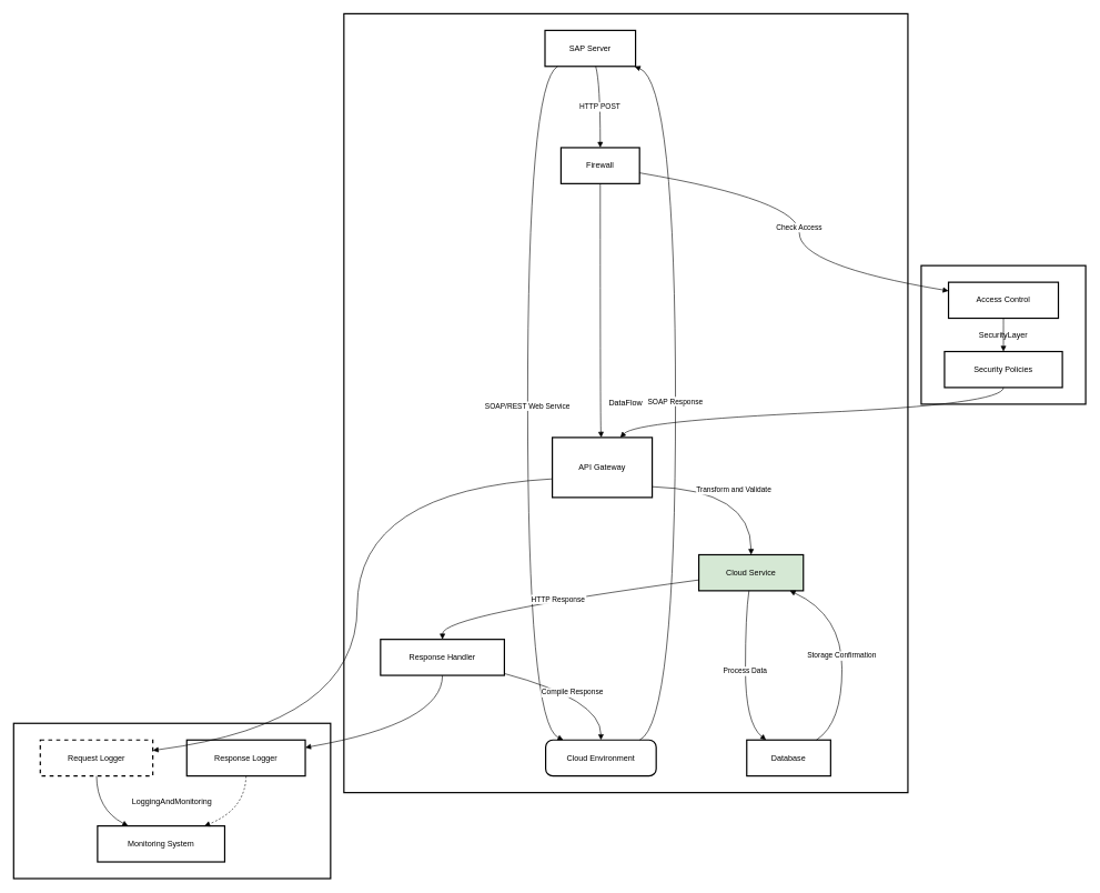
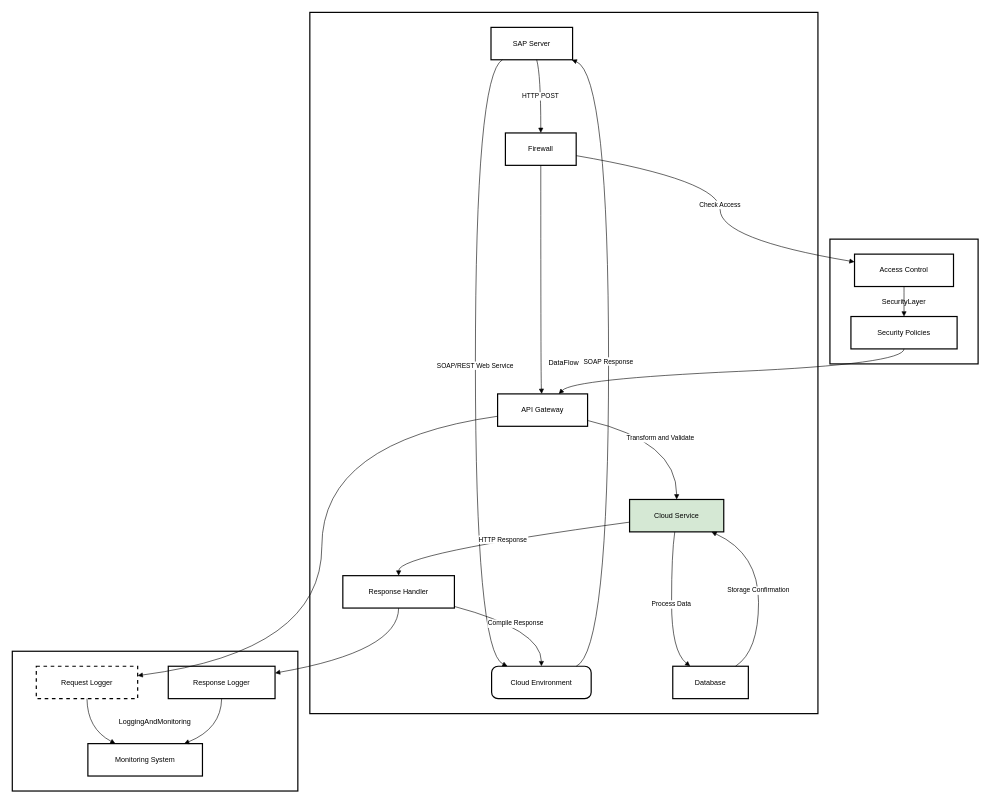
- <mxCell id="8" value="API Gateway" style="whiteSpace=wrap;strokeWidth=2;" vertex="1" parent="1"><mxGeometry x="829" y="656" width="150" height="90" as="geometry" /></mxCell>
+ <mxCell id="8" value="API Gateway" style="whiteSpace=wrap;strokeWidth=2;" vertex="1" parent="1"><mxGeometry x="829" y="656" width="150" height="54" as="geometry" /></mxCell>
- <mxCell id="32" value="" style="curved=1;startArrow=none;endArrow=block;exitX=0.5;exitY=1;entryX=0.84;entryY=0;dashed=1;" edge="1" parent="1" source="16" target="15"><mxGeometry relative="1" as="geometry"><Array as="points"><mxPoint x="368" y="1214" /></Array></mxGeometry></mxCell>
+ <mxCell id="32" value="" style="curved=1;startArrow=none;endArrow=block;exitX=0.5;exitY=1;entryX=0.84;entryY=0;" edge="1" parent="1" source="16" target="15"><mxGeometry relative="1" as="geometry"><Array as="points"><mxPoint x="368" y="1214" /></Array></mxGeometry></mxCell>
